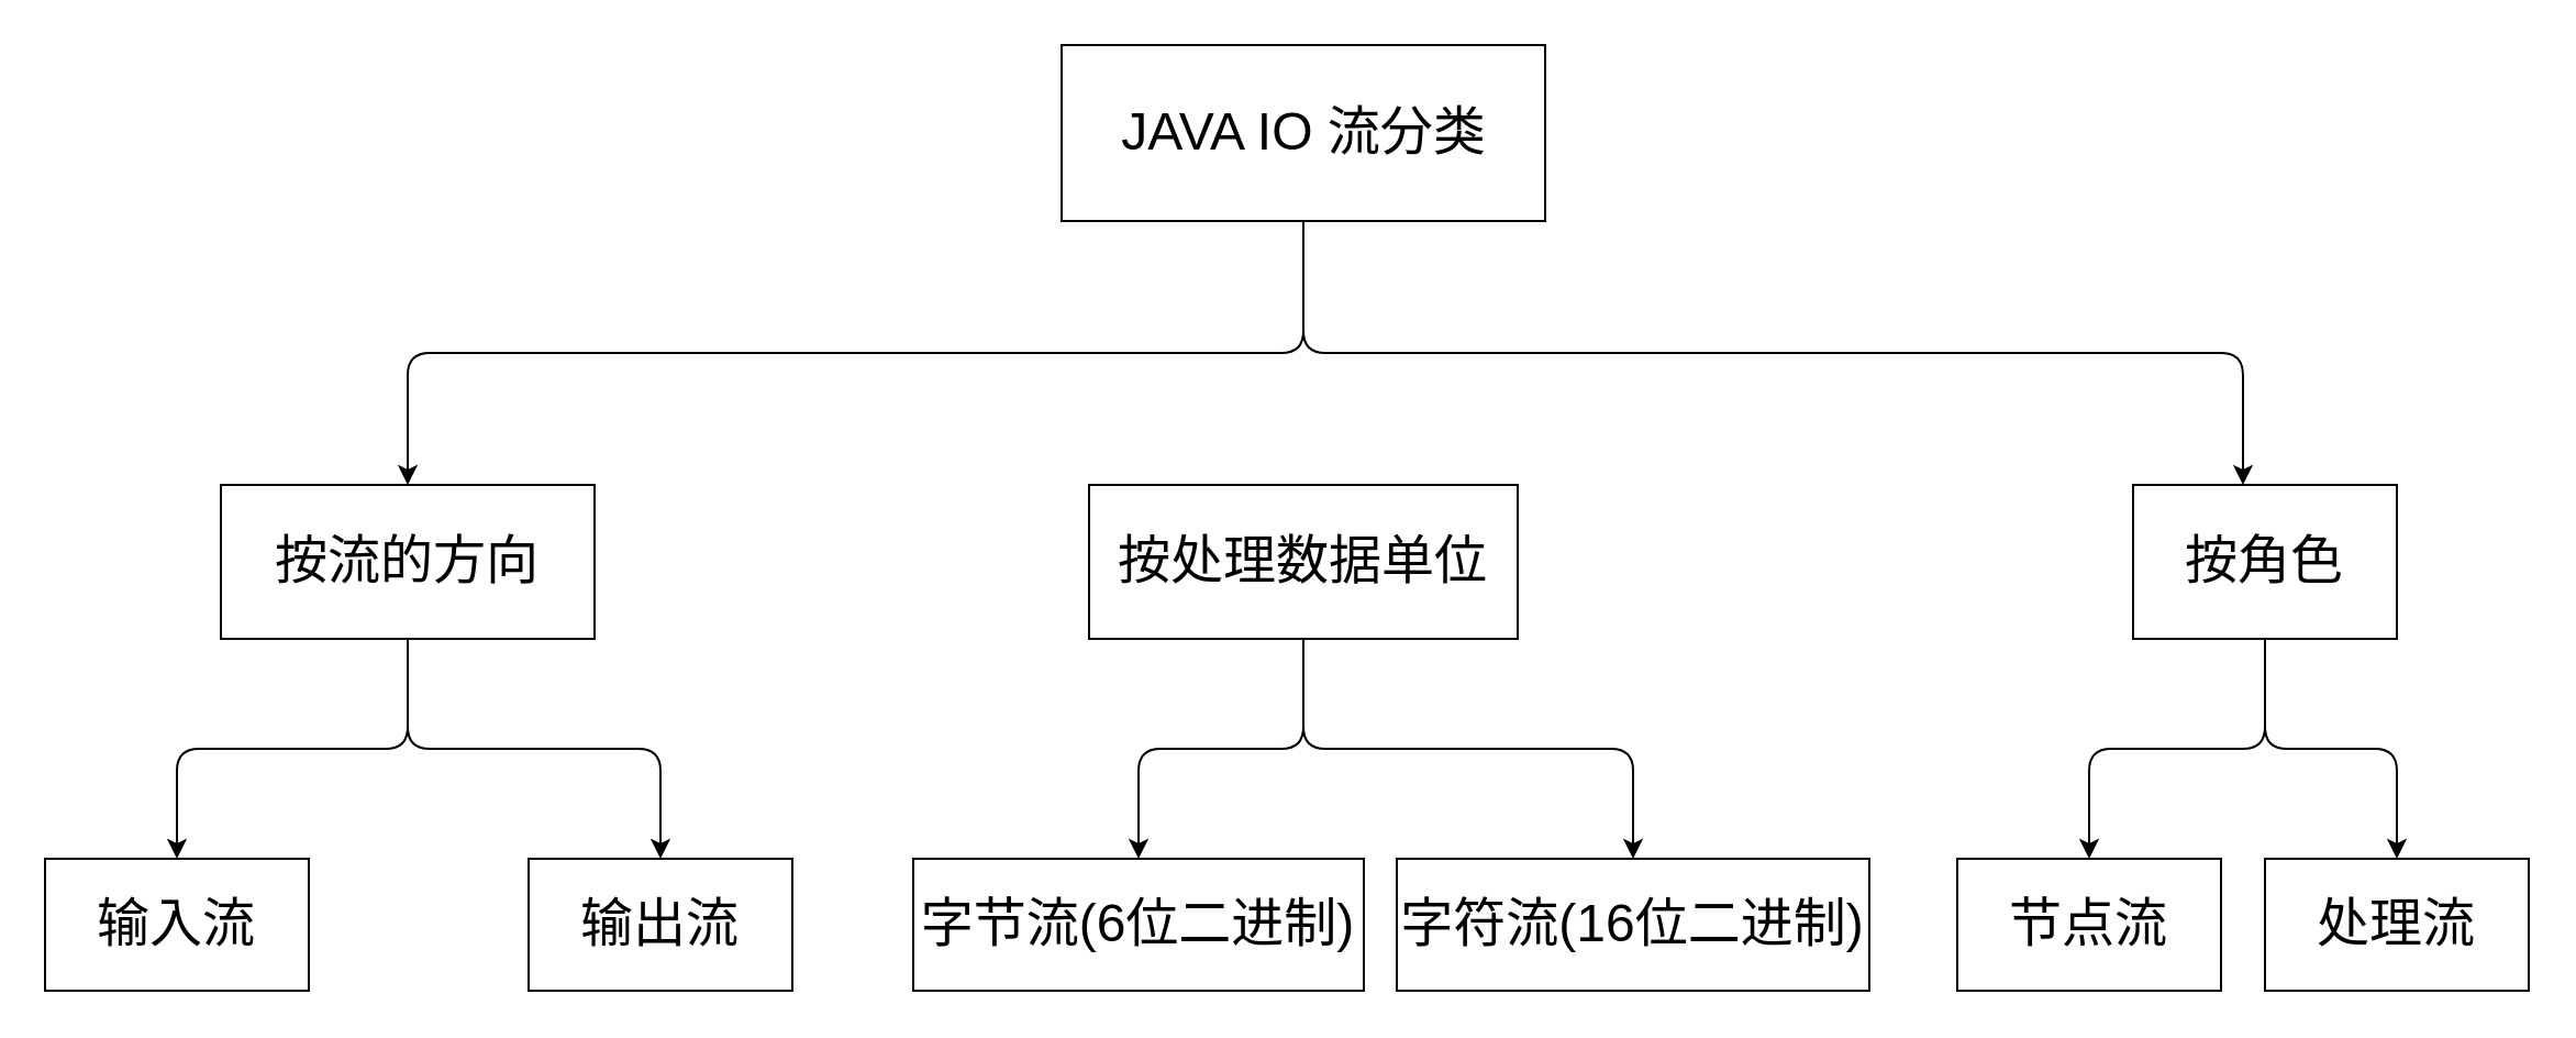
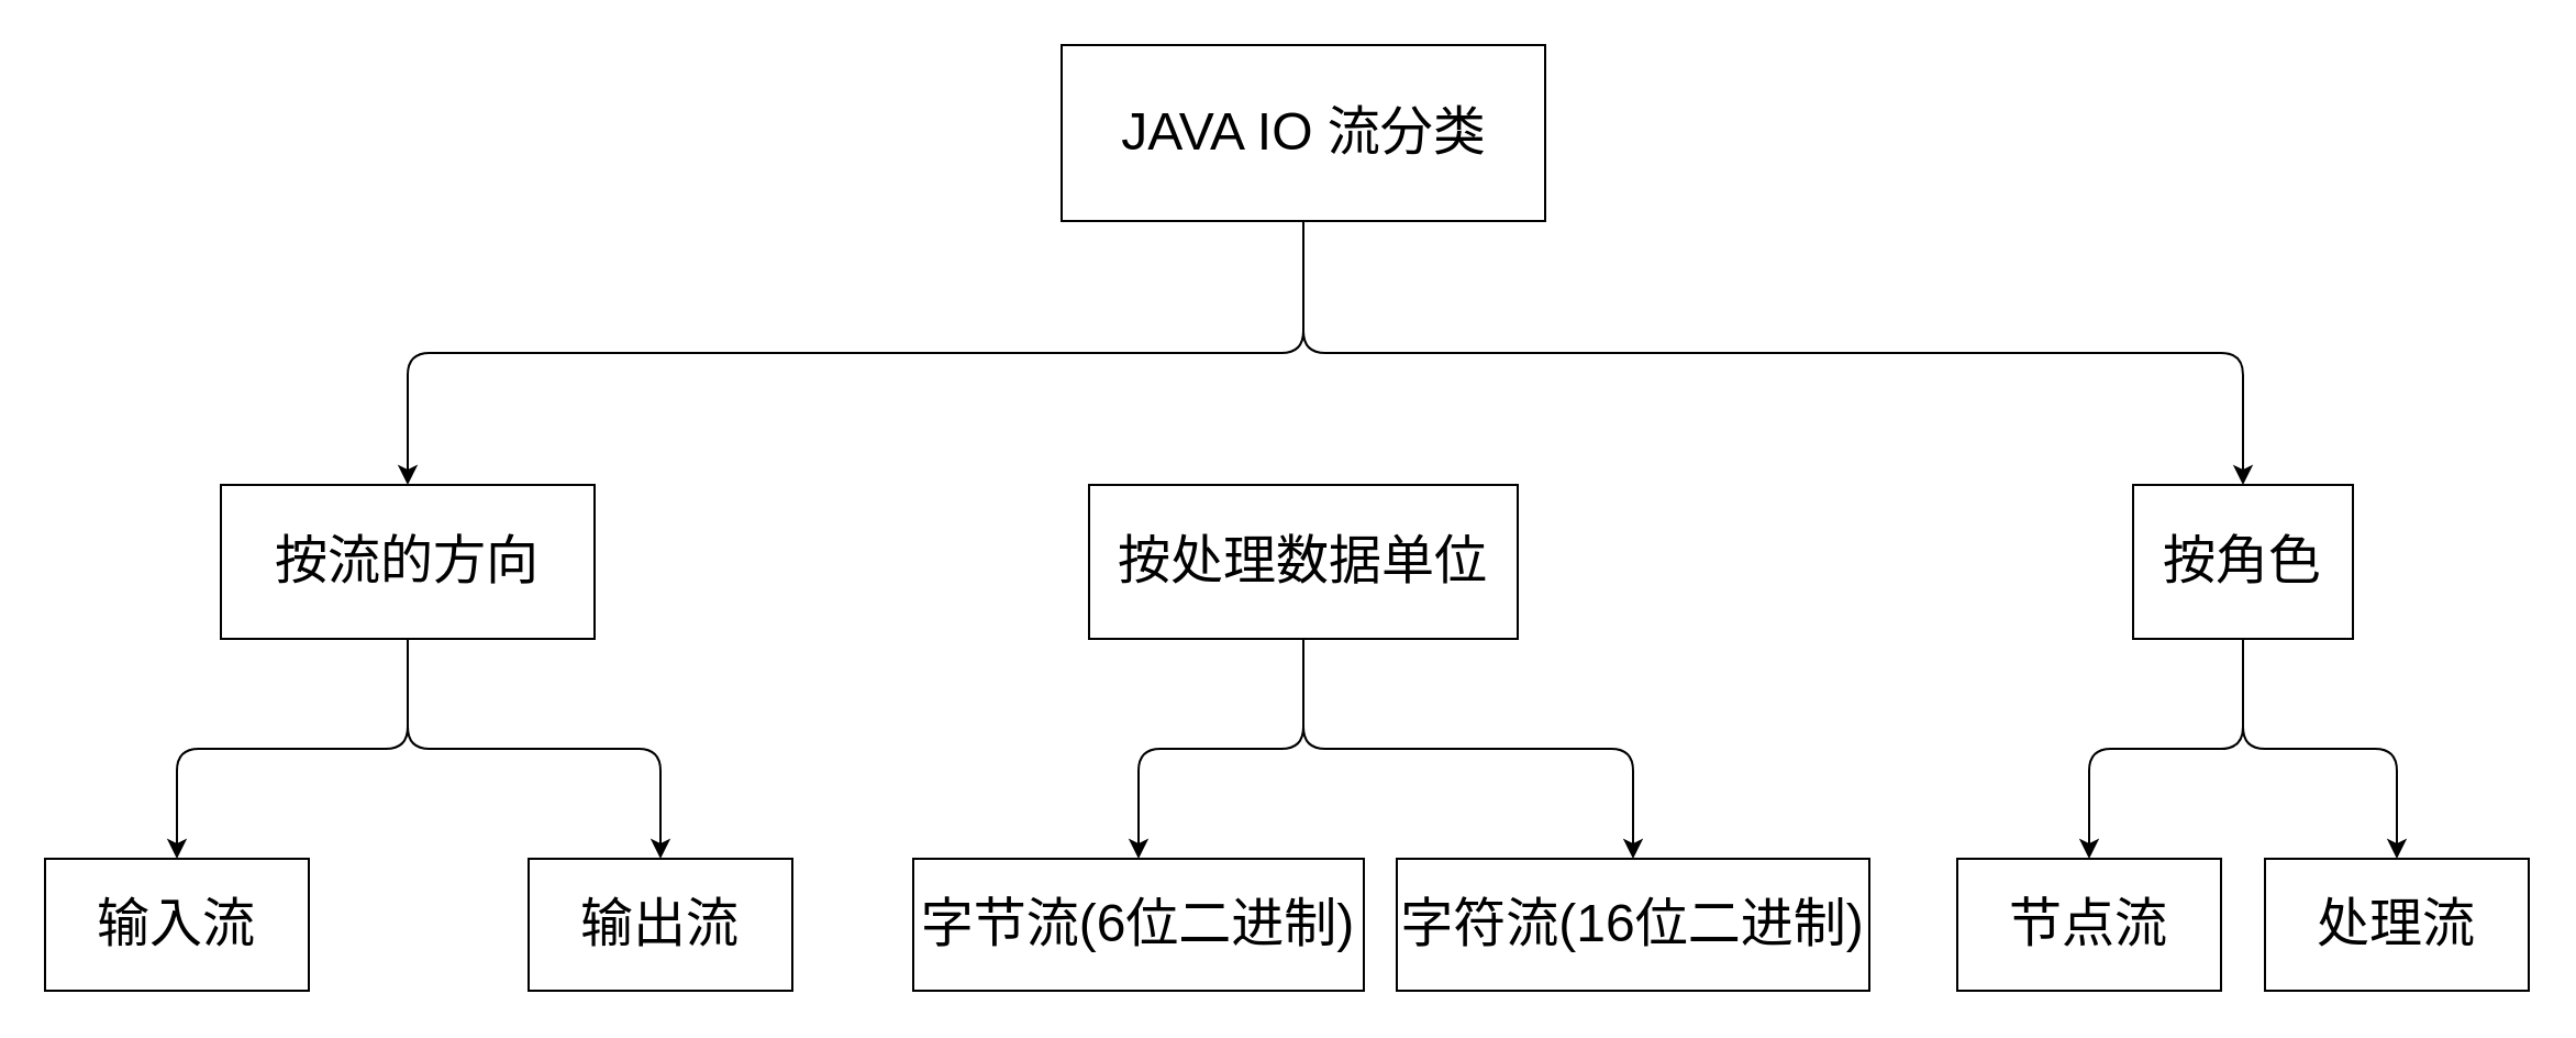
- <mxCell id="17" value="按角色" style="rounded=0;whiteSpace=wrap;html=1;fontSize=24;" vertex="1" parent="1"><mxGeometry x="970" y="220" width="120" height="70" as="geometry" /></mxCell>
+ <mxCell id="17" value="按角色" style="rounded=0;whiteSpace=wrap;html=1;fontSize=24;" vertex="1" parent="1"><mxGeometry x="970" y="220" width="100" height="70" as="geometry" /></mxCell>
